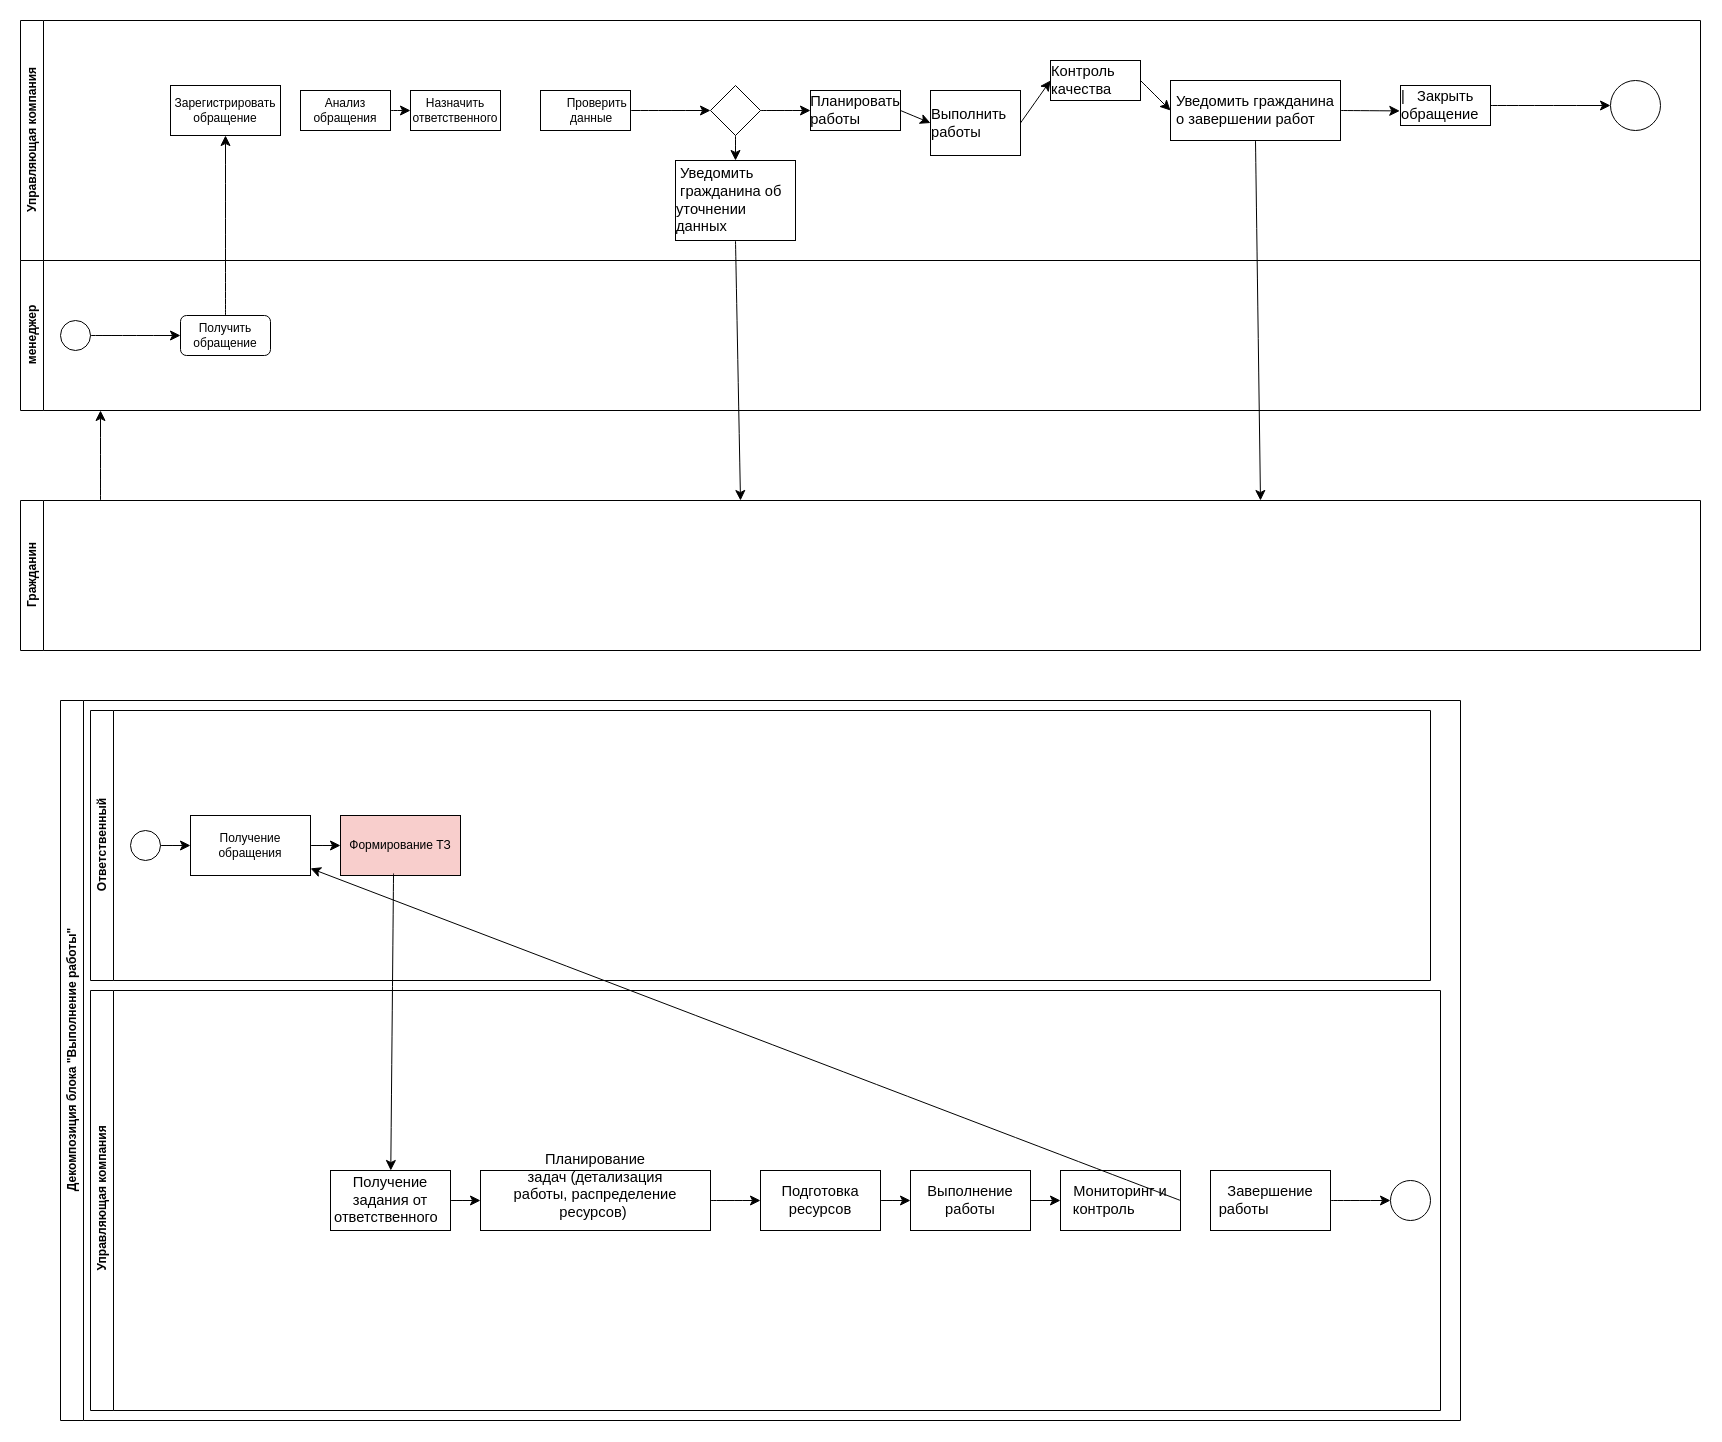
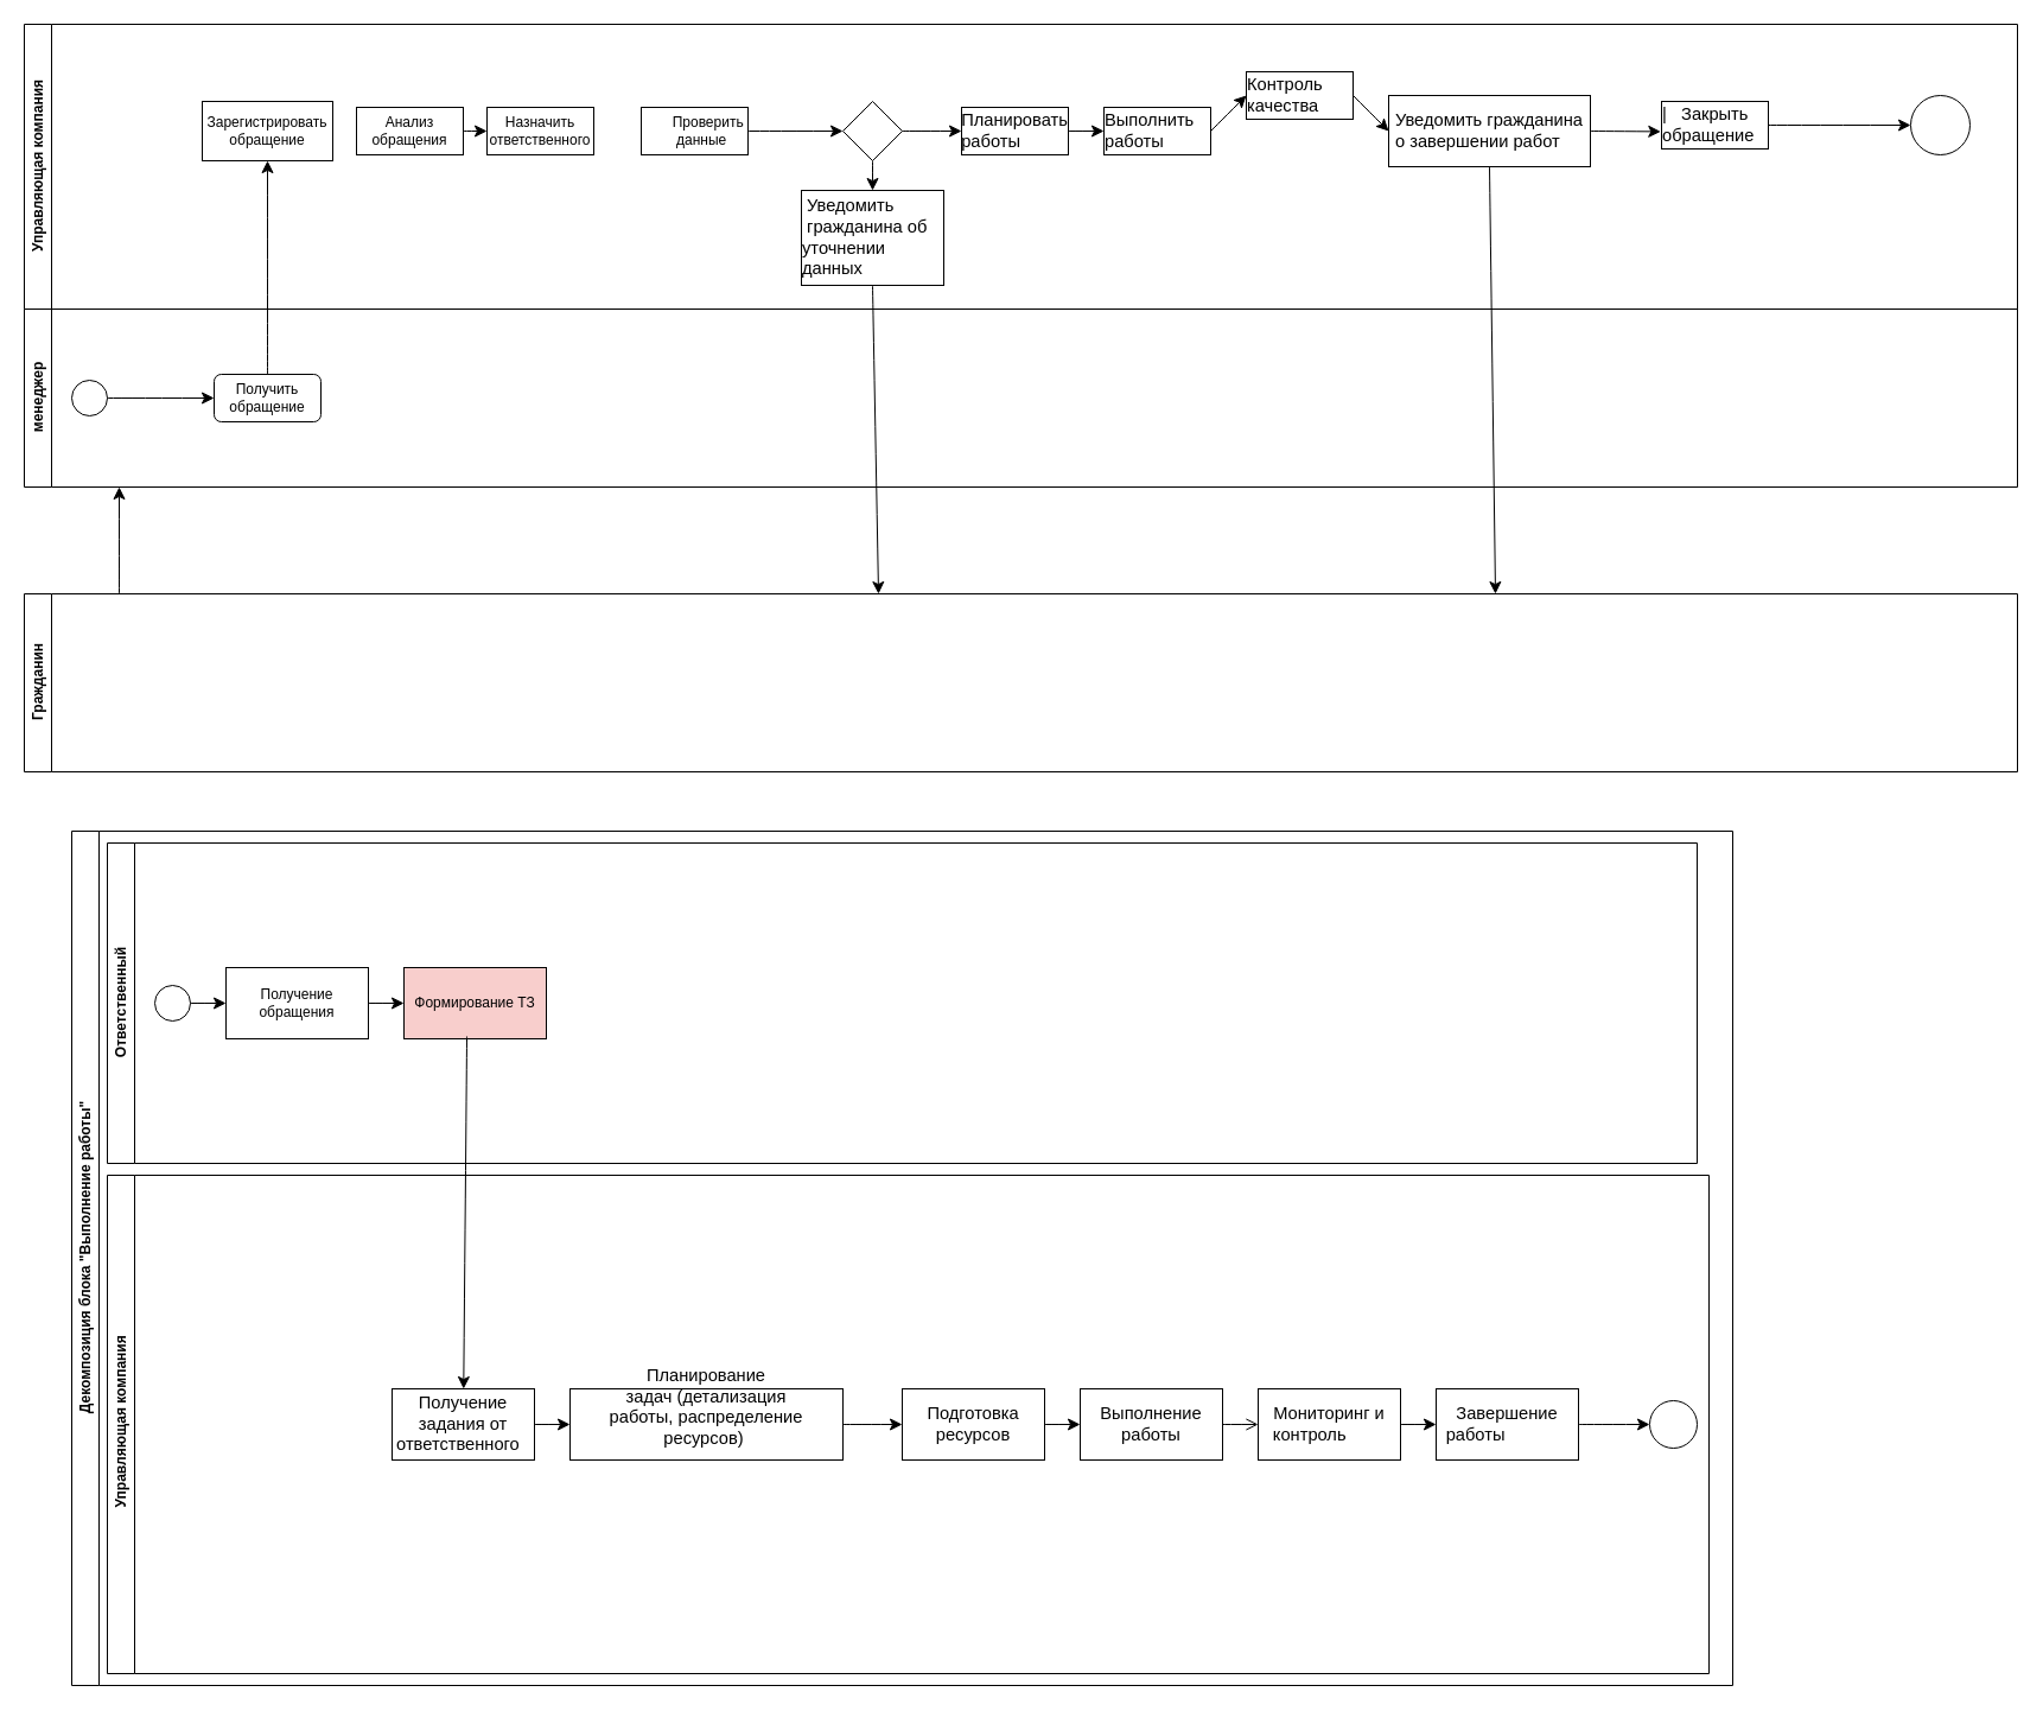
- <mxCell id="10" value="&lt;div style=&quot;text-align: left;&quot;&gt;&lt;span style=&quot;font-size:11.0pt;mso-bidi-font-size:14.0pt;&lt;br/&gt;line-height:107%;font-family:&amp;quot;Calibri&amp;quot;,sans-serif;mso-ascii-theme-font:minor-latin;&lt;br/&gt;mso-fareast-font-family:DengXian;mso-fareast-theme-font:minor-fareast;&lt;br/&gt;mso-hansi-theme-font:minor-latin;mso-bidi-font-family:&amp;quot;Cordia New&amp;quot;;mso-bidi-theme-font:&lt;br/&gt;minor-bidi;mso-ansi-language:RU;mso-fareast-language:ZH-CN;mso-bidi-language:&lt;br/&gt;TH&quot;&gt;Выполнить работы&amp;nbsp;&amp;nbsp;&lt;/span&gt;&lt;br&gt;&lt;/div&gt;" style="rounded=0;whiteSpace=wrap;html=1;" vertex="1" parent="2"><mxGeometry x="910" y="70" width="90" height="65" as="geometry" /></mxCell>
+ <mxCell id="10" value="&lt;div style=&quot;text-align: left;&quot;&gt;&lt;span style=&quot;font-size:11.0pt;mso-bidi-font-size:14.0pt;&lt;br/&gt;line-height:107%;font-family:&amp;quot;Calibri&amp;quot;,sans-serif;mso-ascii-theme-font:minor-latin;&lt;br/&gt;mso-fareast-font-family:DengXian;mso-fareast-theme-font:minor-fareast;&lt;br/&gt;mso-hansi-theme-font:minor-latin;mso-bidi-font-family:&amp;quot;Cordia New&amp;quot;;mso-bidi-theme-font:&lt;br/&gt;minor-bidi;mso-ansi-language:RU;mso-fareast-language:ZH-CN;mso-bidi-language:&lt;br/&gt;TH&quot;&gt;Выполнить работы&amp;nbsp;&amp;nbsp;&lt;/span&gt;&lt;br&gt;&lt;/div&gt;" style="rounded=0;whiteSpace=wrap;html=1;" vertex="1" parent="2"><mxGeometry x="910" y="70" width="90" height="40" as="geometry" /></mxCell>
- <mxCell id="46" value="" style="endArrow=classic;html=1;rounded=0;fontSize=12;startSize=8;endSize=8;curved=1;exitX=1;exitY=0.5;exitDx=0;exitDy=0;" edge="1" parent="34" source="40" target="51"><mxGeometry width="50" height="50" relative="1" as="geometry"><mxPoint x="1170" y="280" as="sourcePoint" /><mxPoint x="1220" y="230" as="targetPoint" /></mxGeometry></mxCell>
+ <mxCell id="46" value="" style="endArrow=classic;html=1;rounded=0;fontSize=12;startSize=8;endSize=8;curved=1;exitX=1;exitY=0.5;exitDx=0;exitDy=0;entryX=0;entryY=0.5;entryDx=0;entryDy=0;" edge="1" parent="34" source="40" target="39"><mxGeometry width="50" height="50" relative="1" as="geometry"><mxPoint x="1170" y="280" as="sourcePoint" /><mxPoint x="1220" y="230" as="targetPoint" /></mxGeometry></mxCell>
- <mxCell id="45" value="" style="endArrow=classic;html=1;rounded=0;fontSize=12;startSize=8;endSize=8;curved=1;exitX=1;exitY=0.5;exitDx=0;exitDy=0;" edge="1" parent="34" source="37" target="40"><mxGeometry width="50" height="50" relative="1" as="geometry"><mxPoint x="1040" y="320" as="sourcePoint" /><mxPoint x="1090" y="270" as="targetPoint" /></mxGeometry></mxCell>
+ <mxCell id="45" value="" style="endArrow=open;html=1;rounded=0;fontSize=12;startSize=8;endSize=8;curved=1;exitX=1;exitY=0.5;exitDx=0;exitDy=0;" edge="1" parent="34" source="37" target="40"><mxGeometry width="50" height="50" relative="1" as="geometry"><mxPoint x="1040" y="320" as="sourcePoint" /><mxPoint x="1090" y="270" as="targetPoint" /></mxGeometry></mxCell>
